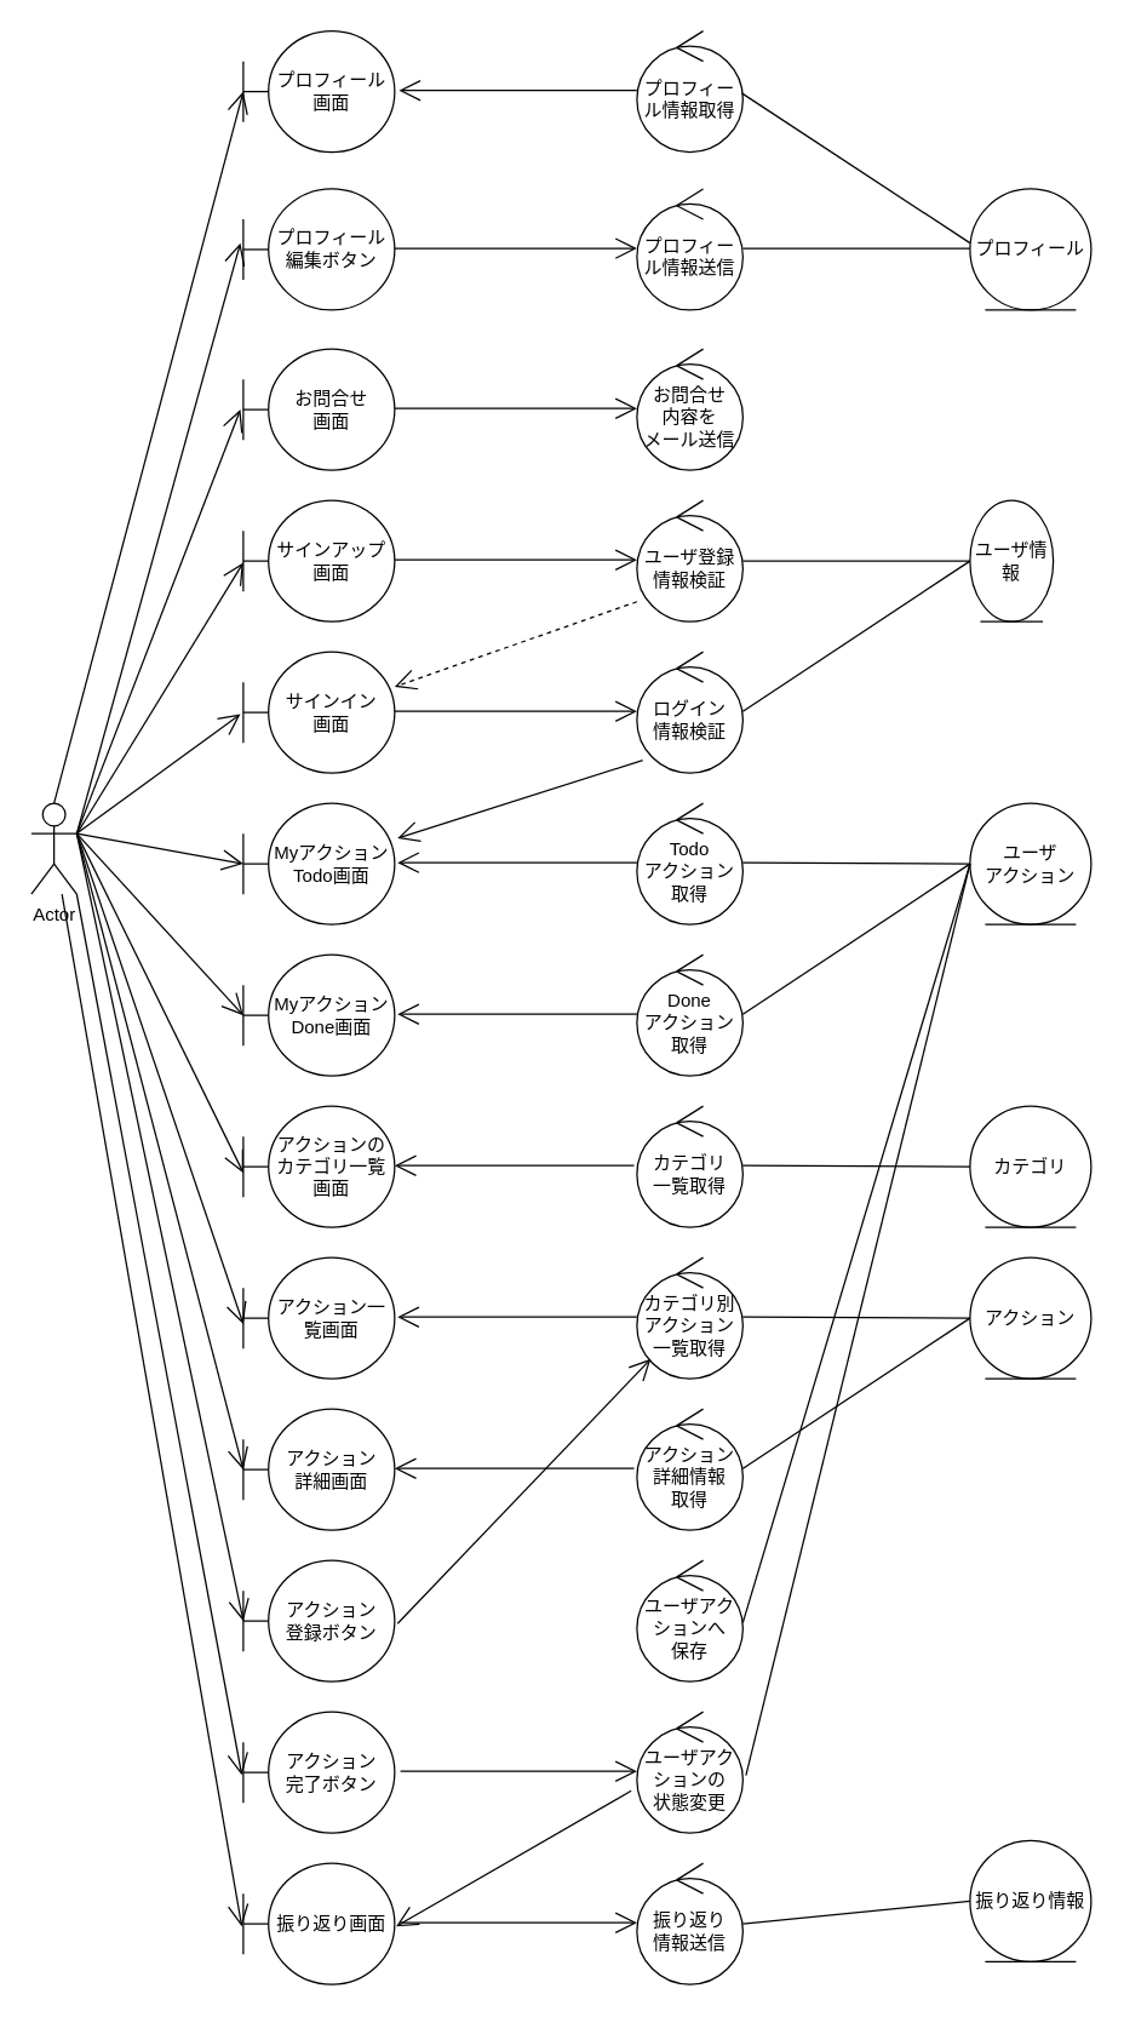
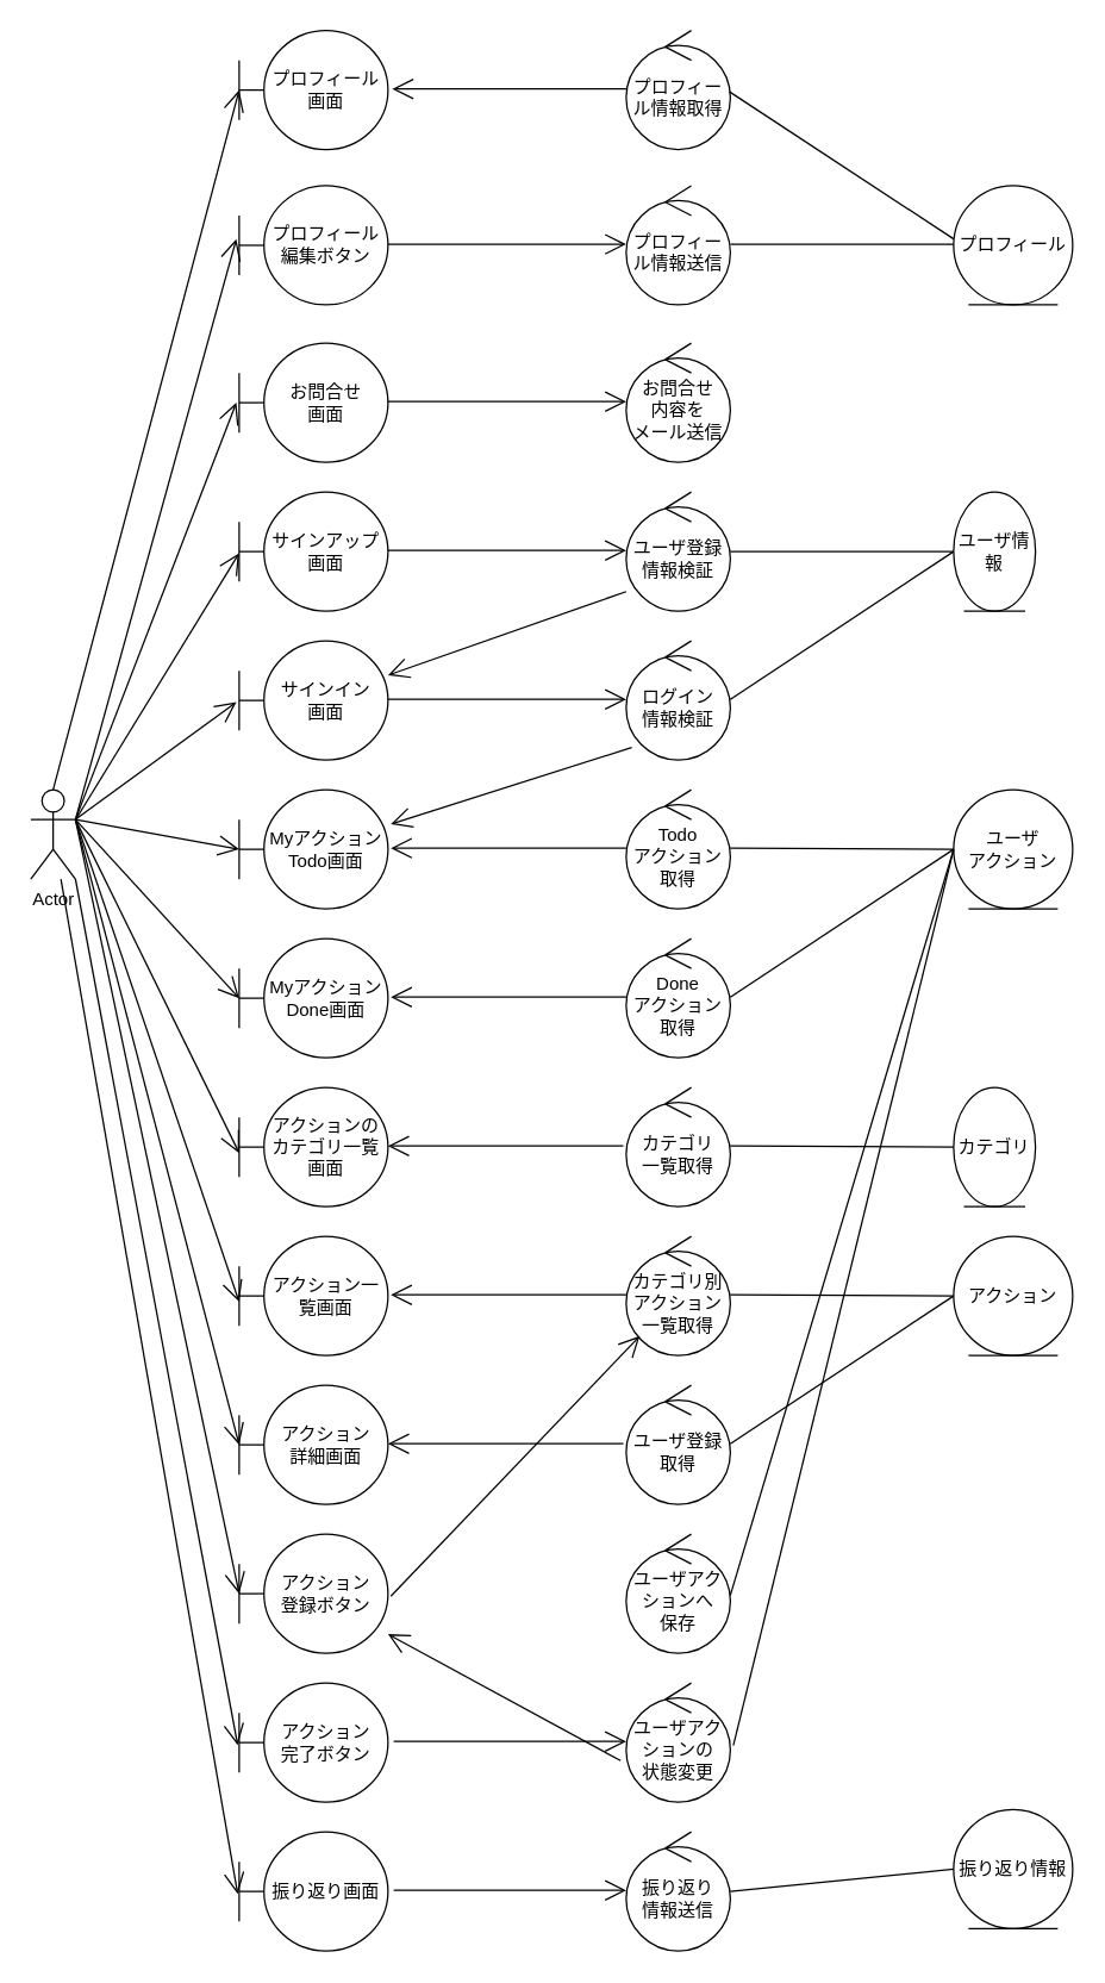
- <mxCell id="30" value="" style="endArrow=open;endFill=1;endSize=12;html=1;exitX=0;exitY=0.836;exitDx=0;exitDy=0;exitPerimeter=0;entryX=1;entryY=0.288;entryDx=0;entryDy=0;entryPerimeter=0;dashed=1;" edge="1" parent="1" source="18" target="3"><mxGeometry width="160" relative="1" as="geometry"><mxPoint x="280" y="430" as="sourcePoint" /><mxPoint x="440" y="430" as="targetPoint" /></mxGeometry></mxCell>
+ <mxCell id="30" value="" style="endArrow=open;endFill=1;endSize=12;html=1;exitX=0;exitY=0.836;exitDx=0;exitDy=0;exitPerimeter=0;entryX=1;entryY=0.288;entryDx=0;entryDy=0;entryPerimeter=0;" edge="1" parent="1" source="18" target="3"><mxGeometry width="160" relative="1" as="geometry"><mxPoint x="280" y="430" as="sourcePoint" /><mxPoint x="440" y="430" as="targetPoint" /></mxGeometry></mxCell>
- <mxCell id="10" value="カテゴリ" style="ellipse;shape=umlEntity;whiteSpace=wrap;html=1;" vertex="1" parent="1"><mxGeometry x="640" y="730" width="80" height="80" as="geometry" /></mxCell>
+ <mxCell id="10" value="カテゴリ" style="ellipse;shape=umlEntity;whiteSpace=wrap;html=1;" vertex="1" parent="1"><mxGeometry x="640" y="730" width="55" height="80" as="geometry" /></mxCell>
- <mxCell id="49" value="アクション詳細情報&lt;br&gt;取得" style="ellipse;shape=umlControl;whiteSpace=wrap;html=1;" vertex="1" parent="1"><mxGeometry x="420" y="930" width="70" height="80" as="geometry" /></mxCell>
+ <mxCell id="49" value="ユーザ登録&lt;br&gt;取得" style="ellipse;shape=umlControl;whiteSpace=wrap;html=1;" vertex="1" parent="1"><mxGeometry x="420" y="930" width="70" height="80" as="geometry" /></mxCell>
- <mxCell id="60" value="" style="endArrow=open;endFill=1;endSize=12;html=1;exitX=-0.054;exitY=0.652;exitDx=0;exitDy=0;exitPerimeter=0;entryX=1.01;entryY=0.521;entryDx=0;entryDy=0;entryPerimeter=0;" edge="1" parent="1" source="51" target="16"><mxGeometry width="160" relative="1" as="geometry"><mxPoint x="428.1" y="1190" as="sourcePoint" /><mxPoint x="270" y="1190" as="targetPoint" /></mxGeometry></mxCell>
+ <mxCell id="60" value="" style="endArrow=open;endFill=1;endSize=12;html=1;exitX=-0.054;exitY=0.652;exitDx=0;exitDy=0;exitPerimeter=0;" edge="1" parent="1" source="51" target="47"><mxGeometry width="160" relative="1" as="geometry"><mxPoint x="428.1" y="1190" as="sourcePoint" /><mxPoint x="270" y="1190" as="targetPoint" /></mxGeometry></mxCell>
